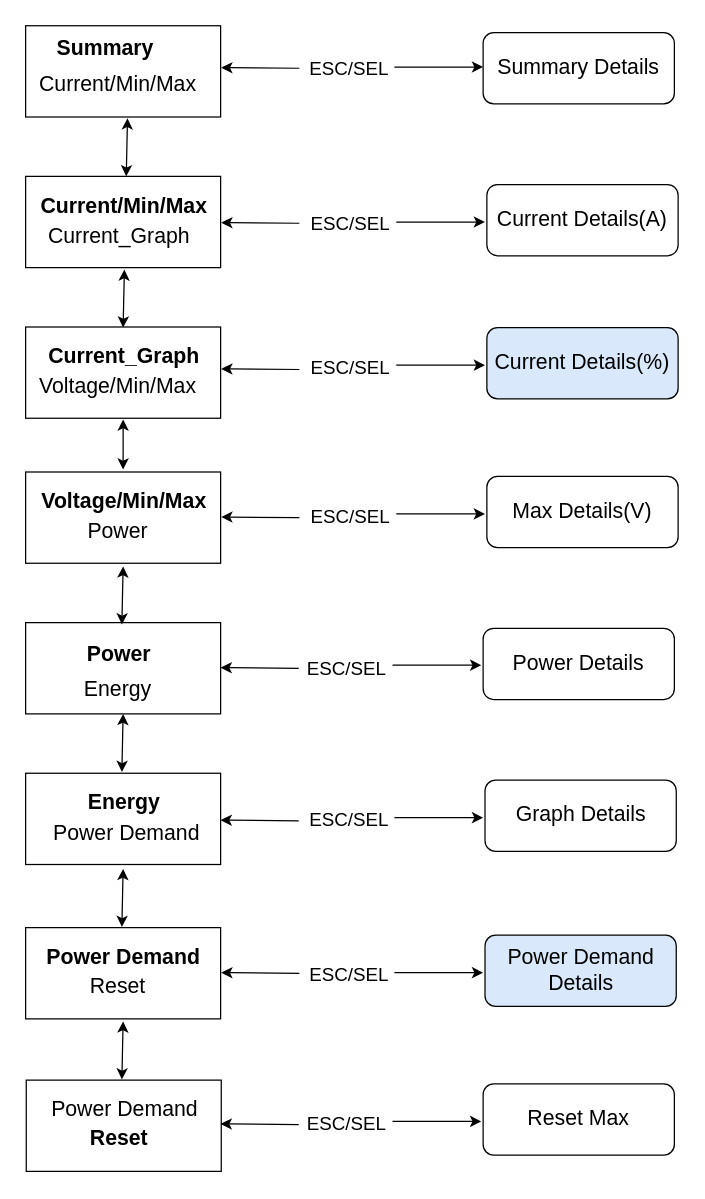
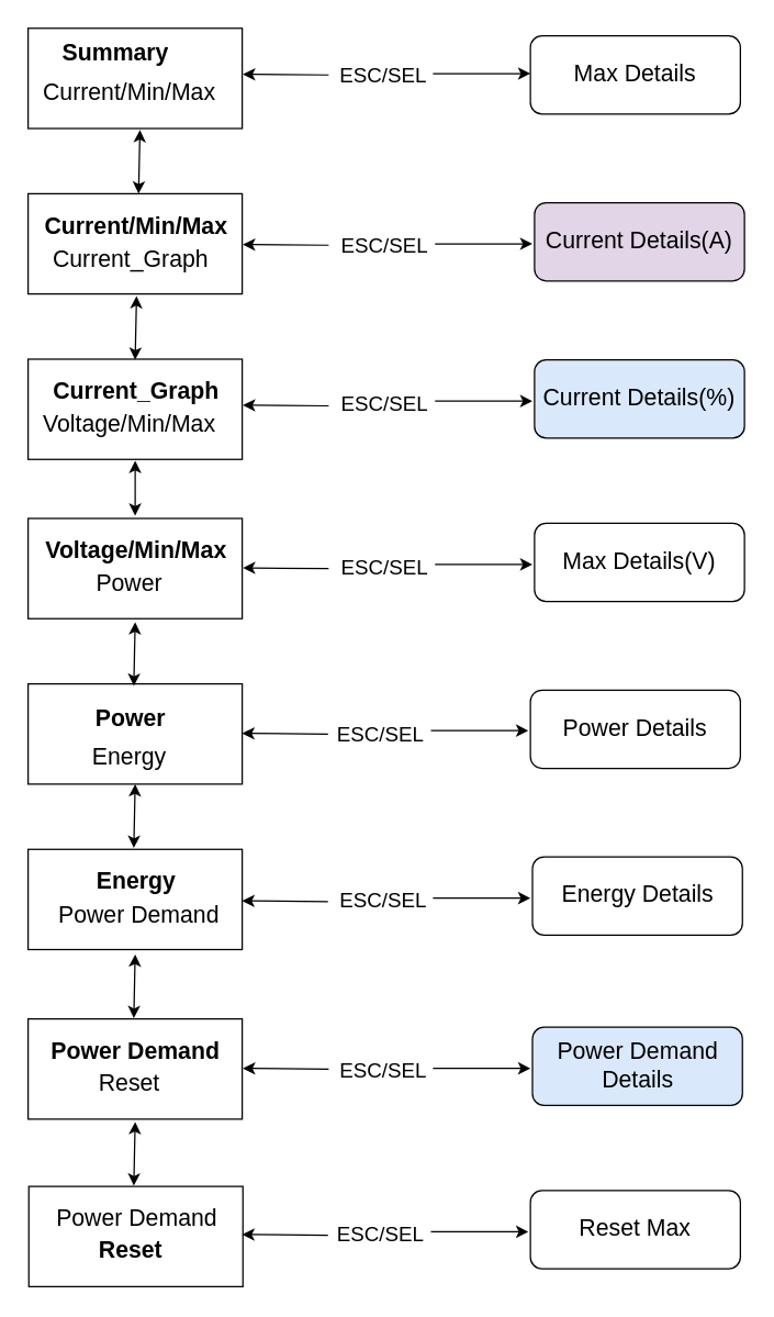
- <mxCell id="7" value="Summary Details" style="rounded=1;whiteSpace=wrap;html=1;fontSize=17;" parent="1" vertex="1"><mxGeometry x="386" y="25.5" width="153" height="57" as="geometry" /></mxCell>
+ <mxCell id="7" value="Max Details" style="rounded=1;whiteSpace=wrap;html=1;fontSize=17;" parent="1" vertex="1"><mxGeometry x="386" y="25.5" width="153" height="57" as="geometry" /></mxCell>
- <mxCell id="31" value="Current Details(A)" style="rounded=1;whiteSpace=wrap;html=1;fontSize=17;" vertex="1" parent="1"><mxGeometry x="389" y="147" width="153" height="57" as="geometry" /></mxCell>
+ <mxCell id="31" value="Current Details(A)" style="rounded=1;whiteSpace=wrap;html=1;fontSize=17;fillColor=#e1d5e7;" vertex="1" parent="1"><mxGeometry x="389" y="147" width="153" height="57" as="geometry" /></mxCell>
- <mxCell id="43" value="Graph Details" style="rounded=1;whiteSpace=wrap;html=1;fontSize=17;" vertex="1" parent="1"><mxGeometry x="387.5" y="623.5" width="153" height="57" as="geometry" /></mxCell>
+ <mxCell id="43" value="Energy Details" style="rounded=1;whiteSpace=wrap;html=1;fontSize=17;" vertex="1" parent="1"><mxGeometry x="387.5" y="623.5" width="153" height="57" as="geometry" /></mxCell>
